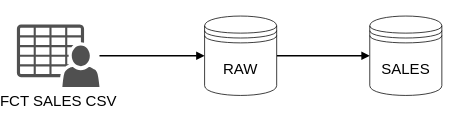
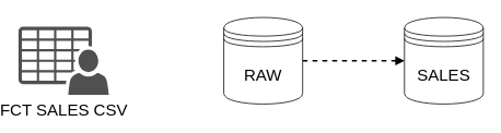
- <mxCell id="2" style="edgeStyle=none;html=1;entryX=0;entryY=0.5;entryDx=0;entryDy=0;strokeWidth=2;endArrow=block;endFill=1;" edge="1" parent="1" source="3" target="5"><mxGeometry relative="1" as="geometry" /></mxCell>
- <mxCell id="4" style="edgeStyle=none;html=1;strokeWidth=2;endArrow=block;endFill=1;" edge="1" parent="1" source="5" target="6"><mxGeometry relative="1" as="geometry" /></mxCell>
+ <mxCell id="4" style="edgeStyle=none;html=1;strokeWidth=2;endArrow=block;endFill=1;dashed=1;" edge="1" parent="1" source="5" target="6"><mxGeometry relative="1" as="geometry" /></mxCell>
